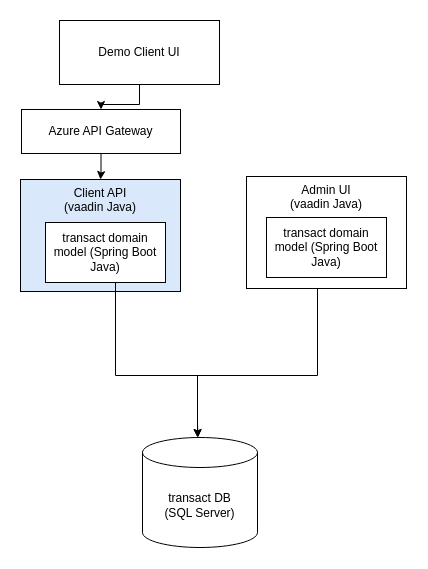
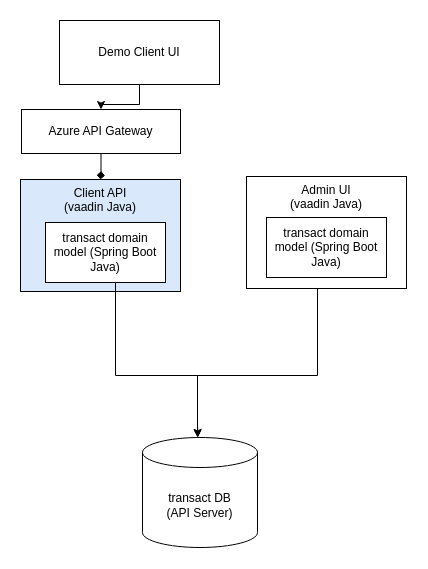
- <mxCell id="9" style="edgeStyle=orthogonalEdgeStyle;rounded=0;orthogonalLoop=1;jettySize=auto;html=1;entryX=0.5;entryY=0;entryDx=0;entryDy=0;" edge="1" parent="1" source="10" target="6"><mxGeometry relative="1" as="geometry" /></mxCell>
+ <mxCell id="9" style="edgeStyle=orthogonalEdgeStyle;rounded=0;orthogonalLoop=1;jettySize=auto;html=1;entryX=0.5;entryY=0;entryDx=0;entryDy=0;endArrow=diamond;" edge="1" parent="1" source="10" target="6"><mxGeometry relative="1" as="geometry" /></mxCell>
- <mxCell id="4" value="transact DB&lt;div&gt;(SQL Server)&lt;/div&gt;" style="shape=cylinder3;whiteSpace=wrap;html=1;boundedLbl=1;backgroundOutline=1;size=15;" vertex="1" parent="1"><mxGeometry x="142" y="437" width="115" height="110" as="geometry" /></mxCell>
+ <mxCell id="4" value="transact DB&lt;div&gt;(API Server)&lt;/div&gt;" style="shape=cylinder3;whiteSpace=wrap;html=1;boundedLbl=1;backgroundOutline=1;size=15;" vertex="1" parent="1"><mxGeometry x="142" y="437" width="115" height="110" as="geometry" /></mxCell>
